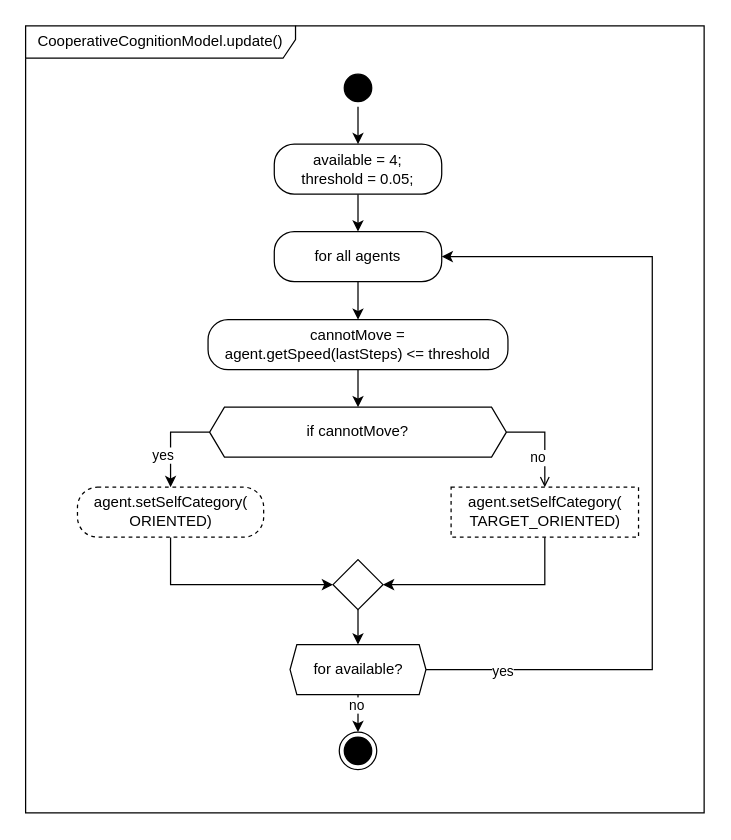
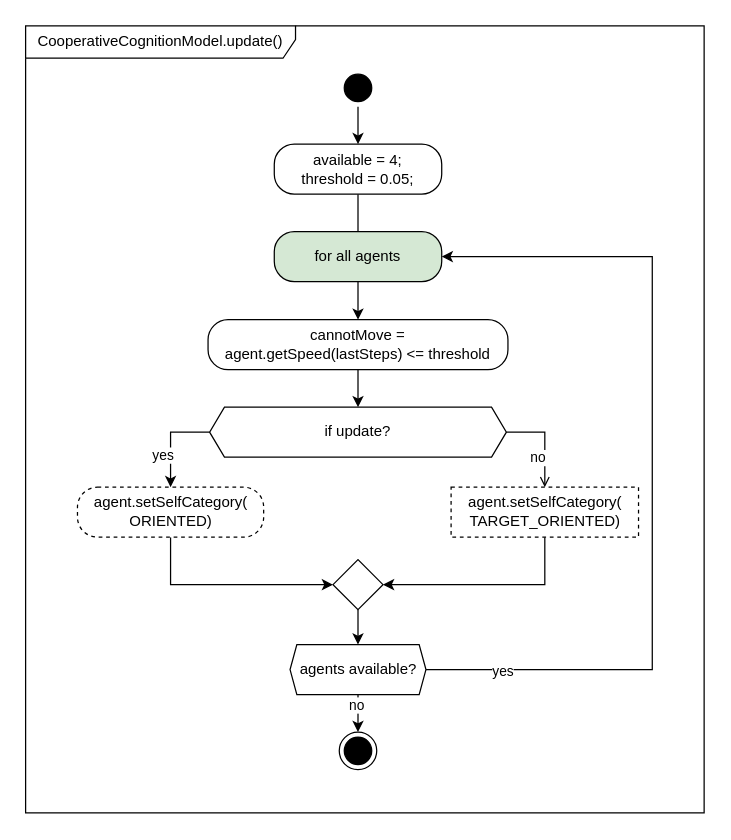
- <mxCell id="6" style="edgeStyle=orthogonalEdgeStyle;rounded=0;orthogonalLoop=1;jettySize=auto;html=1;" parent="3" source="7" target="5" edge="1"><mxGeometry relative="1" as="geometry" /></mxCell>
+ <mxCell id="6" style="edgeStyle=orthogonalEdgeStyle;rounded=0;orthogonalLoop=1;jettySize=auto;html=1;endArrow=none;" parent="3" source="7" target="5" edge="1"><mxGeometry relative="1" as="geometry" /></mxCell>
- <mxCell id="5" value="&lt;div&gt;for all agents&lt;/div&gt;" style="rounded=1;whiteSpace=wrap;html=1;arcSize=40;labelBorderColor=none;shadow=0;flipV=1;" parent="3" vertex="1"><mxGeometry x="157.5" y="130" width="134" height="40" as="geometry" /></mxCell>
+ <mxCell id="5" value="&lt;div&gt;for all agents&lt;/div&gt;" style="rounded=1;whiteSpace=wrap;html=1;arcSize=40;labelBorderColor=none;shadow=0;flipV=1;fillColor=#d5e8d4;" parent="3" vertex="1"><mxGeometry x="157.5" y="130" width="134" height="40" as="geometry" /></mxCell>
- <mxCell id="15" value="if cannotMove?" style="shape=hexagon;html=1;whiteSpace=wrap;perimeter=hexagonPerimeter;rounded=0;shadow=0;size=0.05;flipV=1;" parent="3" vertex="1"><mxGeometry x="105.75" y="270.5" width="237.5" height="40" as="geometry" /></mxCell>
+ <mxCell id="15" value="if update?" style="shape=hexagon;html=1;whiteSpace=wrap;perimeter=hexagonPerimeter;rounded=0;shadow=0;size=0.05;flipV=1;" parent="3" vertex="1"><mxGeometry x="105.75" y="270.5" width="237.5" height="40" as="geometry" /></mxCell>
- <mxCell id="21" value="for available?" style="shape=hexagon;html=1;whiteSpace=wrap;perimeter=hexagonPerimeter;rounded=0;shadow=0;size=0.05;flipV=1;" parent="3" vertex="1"><mxGeometry x="170.125" y="460.5" width="108.75" height="40" as="geometry" /></mxCell>
+ <mxCell id="21" value="agents available?" style="shape=hexagon;html=1;whiteSpace=wrap;perimeter=hexagonPerimeter;rounded=0;shadow=0;size=0.05;flipV=1;" parent="3" vertex="1"><mxGeometry x="170.125" y="460.5" width="108.75" height="40" as="geometry" /></mxCell>
